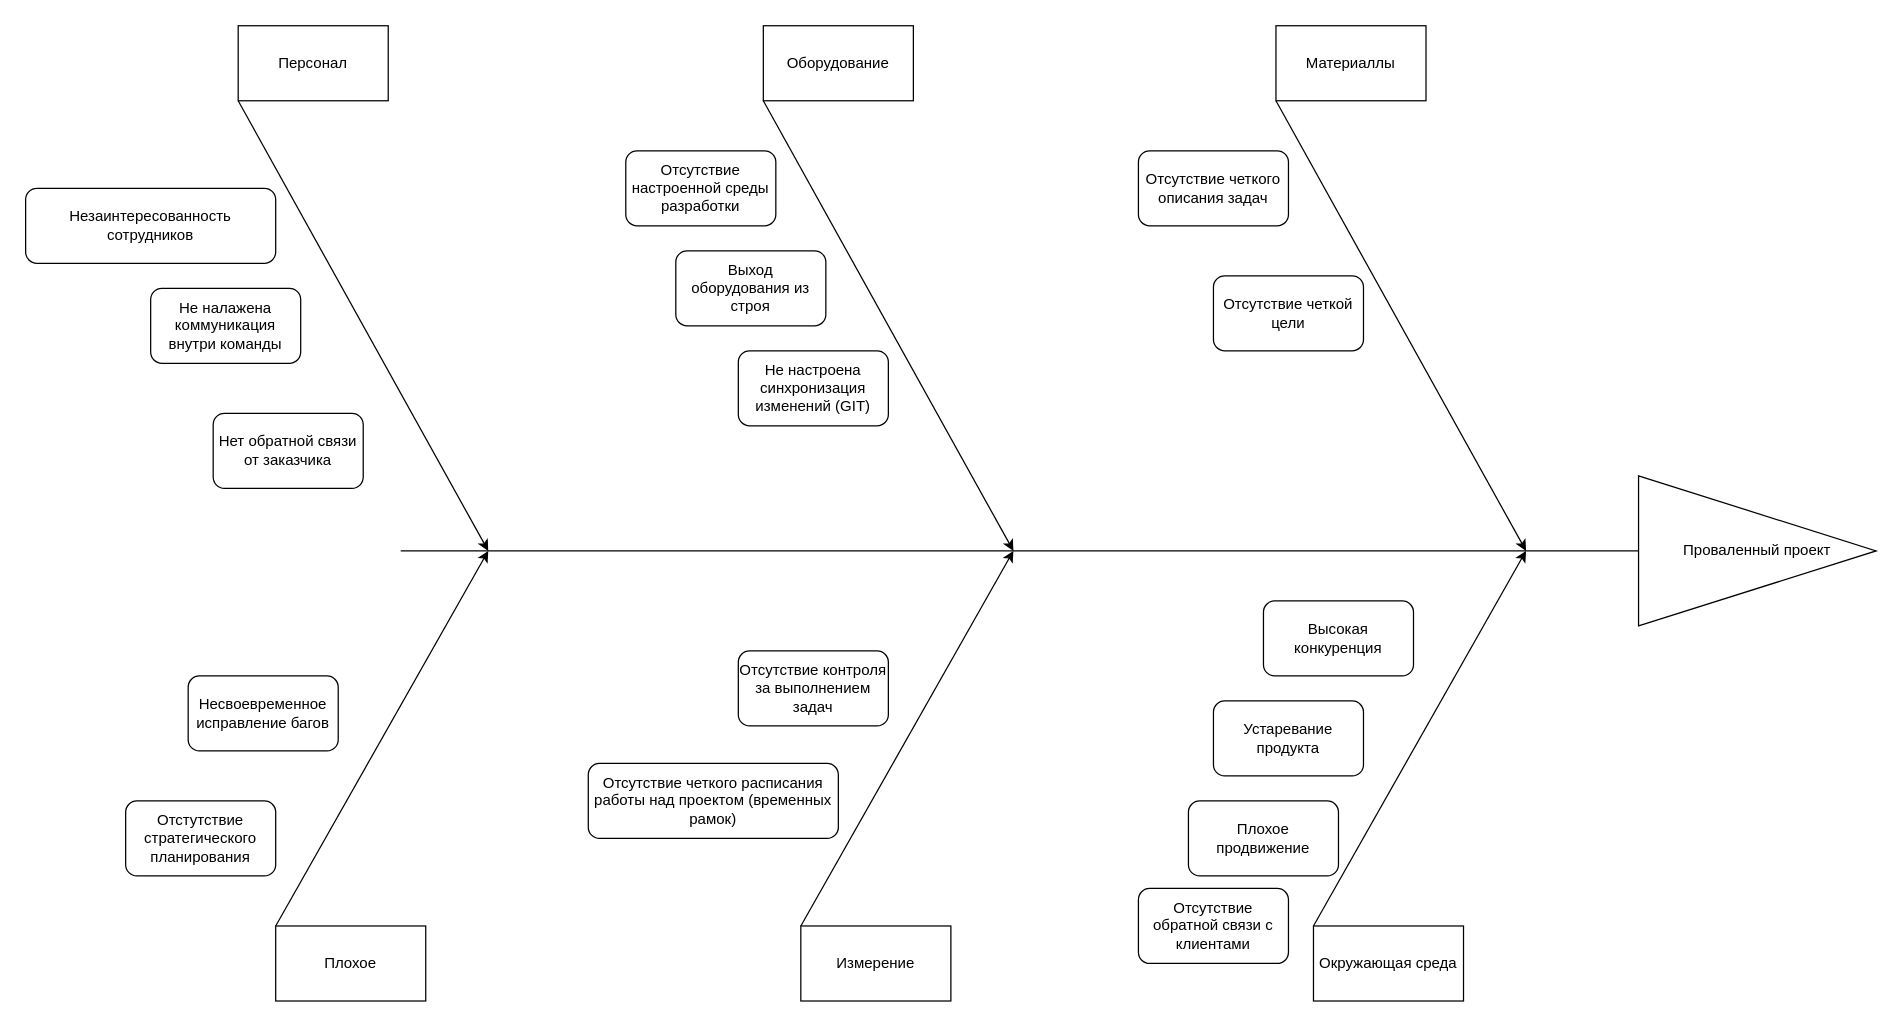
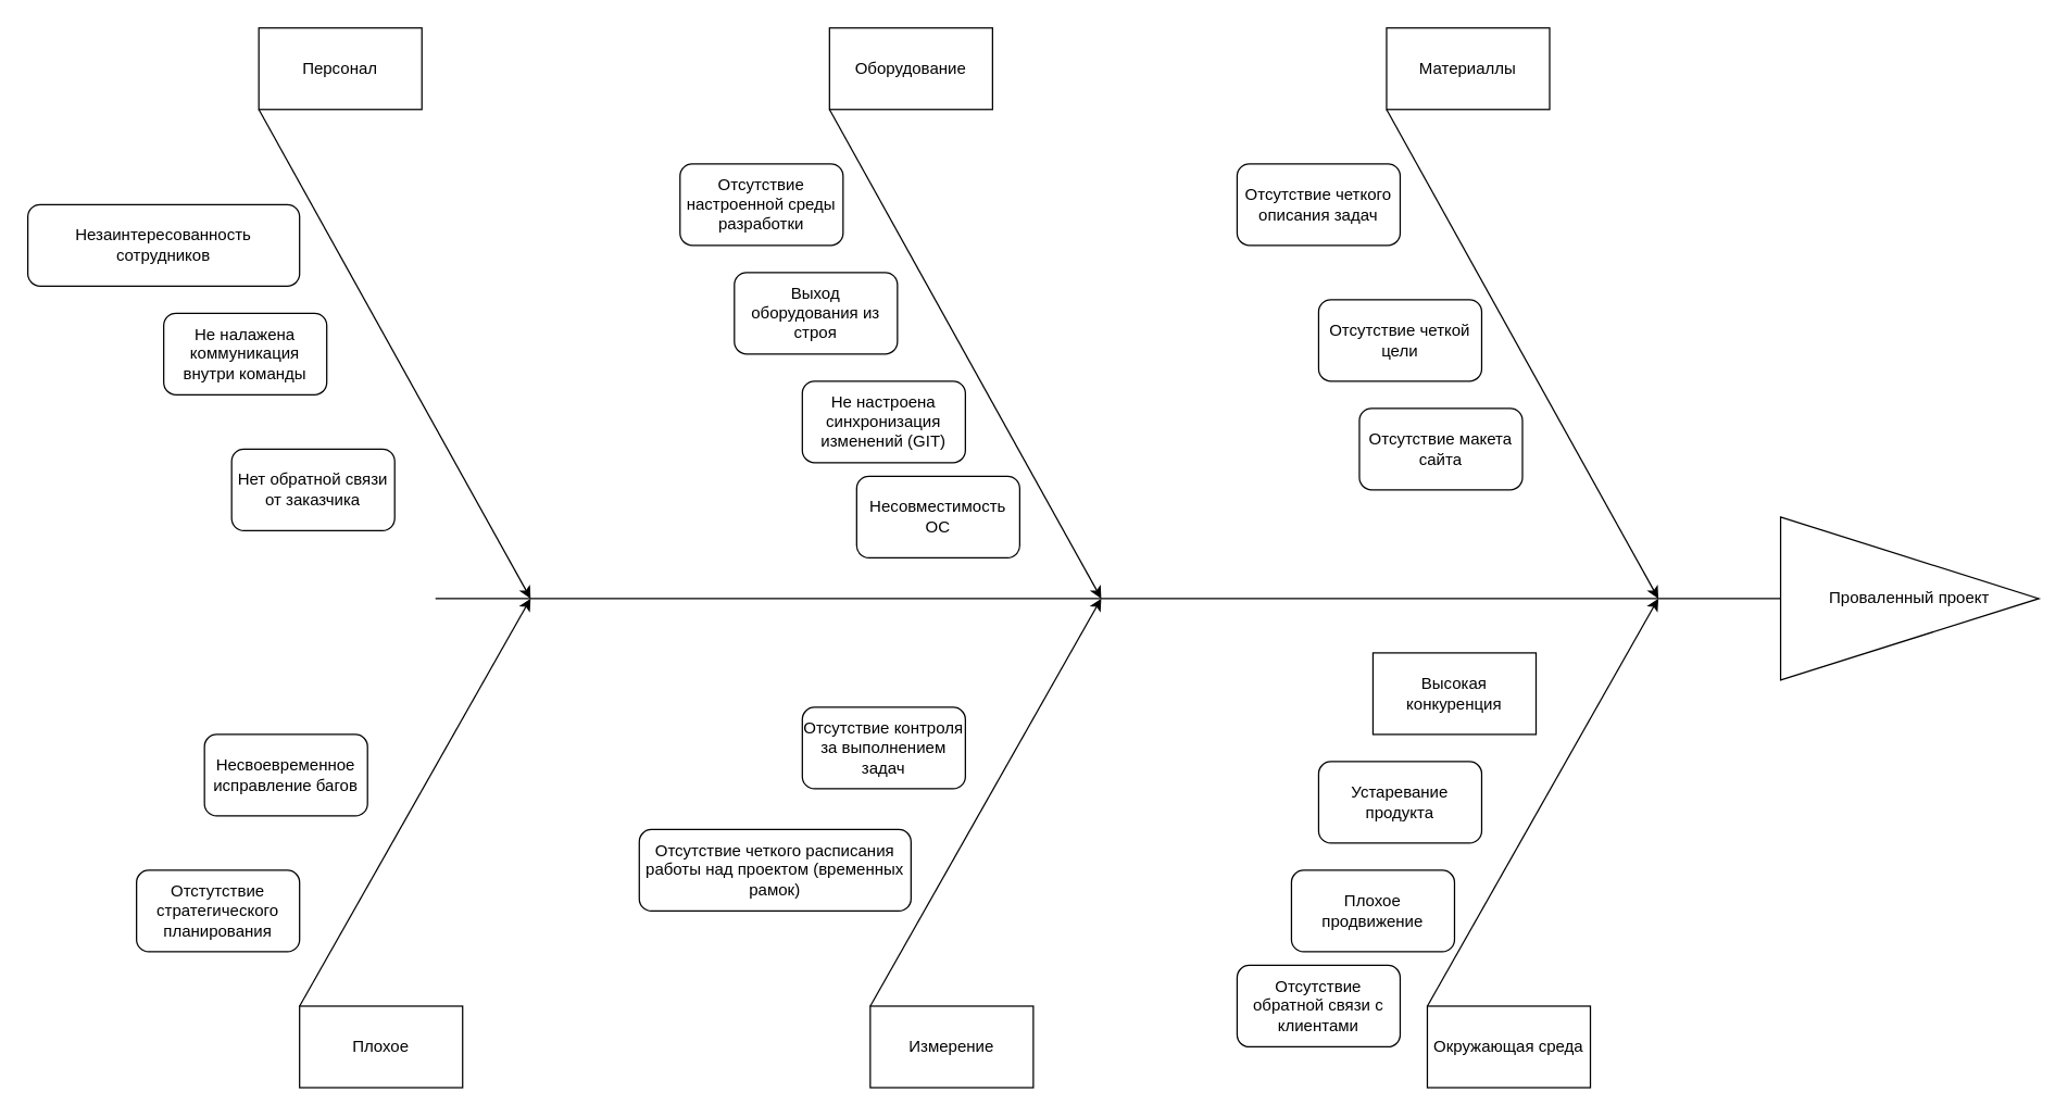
+ <mxCell id="24" value="Отсутствие макета сайта" style="rounded=1;whiteSpace=wrap;html=1;" parent="1" vertex="1"><mxGeometry x="1000" y="300" width="120" height="60" as="geometry" /></mxCell>
+ <mxCell id="25" value="Несовместимость ОС" style="rounded=1;whiteSpace=wrap;html=1;" parent="1" vertex="1"><mxGeometry x="630" y="350" width="120" height="60" as="geometry" /></mxCell>
- <mxCell id="30" value="Высокая конкуренция" style="rounded=1;whiteSpace=wrap;html=1;" parent="1" vertex="1"><mxGeometry x="1010" y="480" width="120" height="60" as="geometry" /></mxCell>
+ <mxCell id="30" value="Высокая конкуренция" style="whiteSpace=wrap;html=1;rounded=0;" parent="1" vertex="1"><mxGeometry x="1010" y="480" width="120" height="60" as="geometry" /></mxCell>
